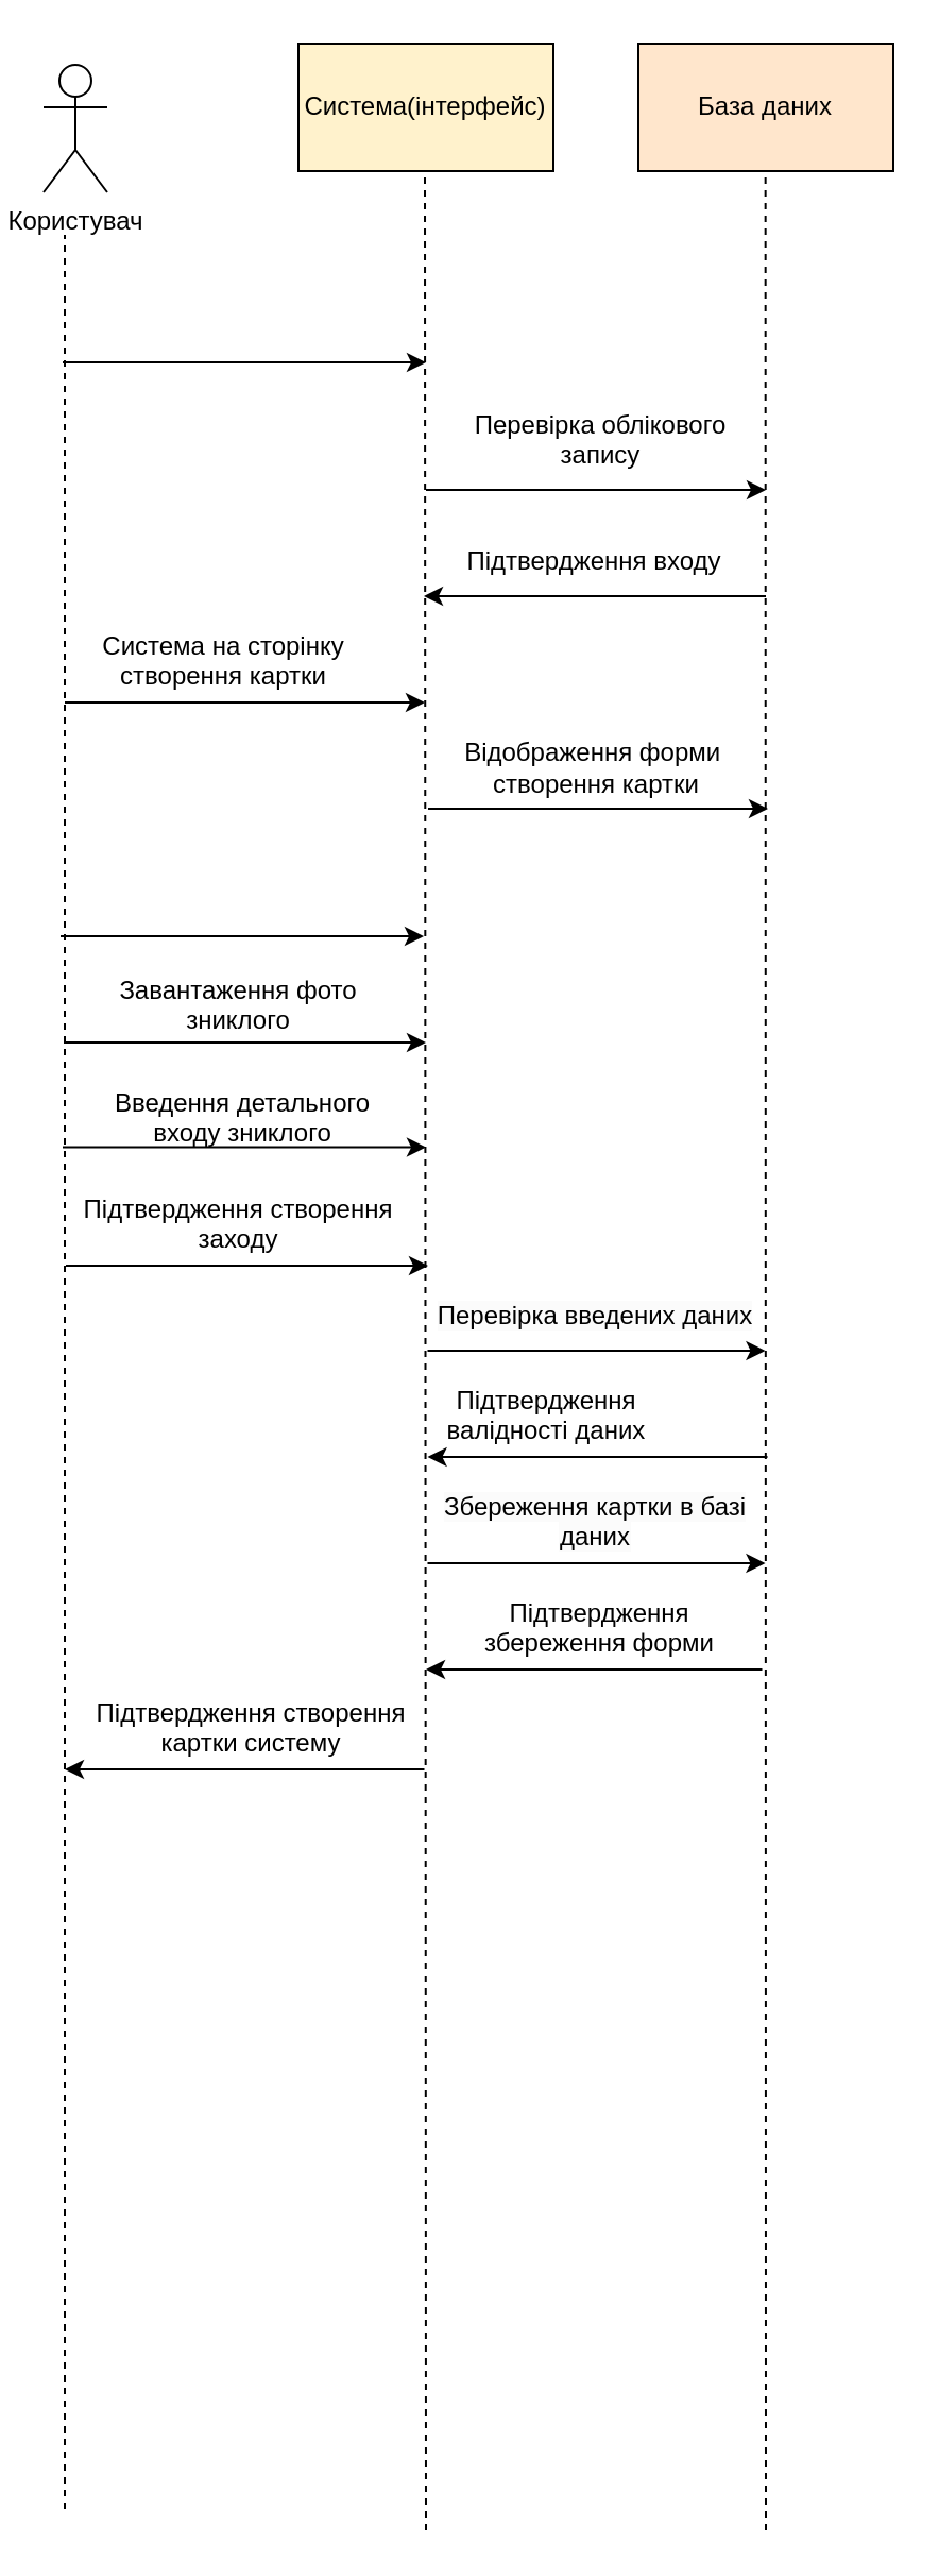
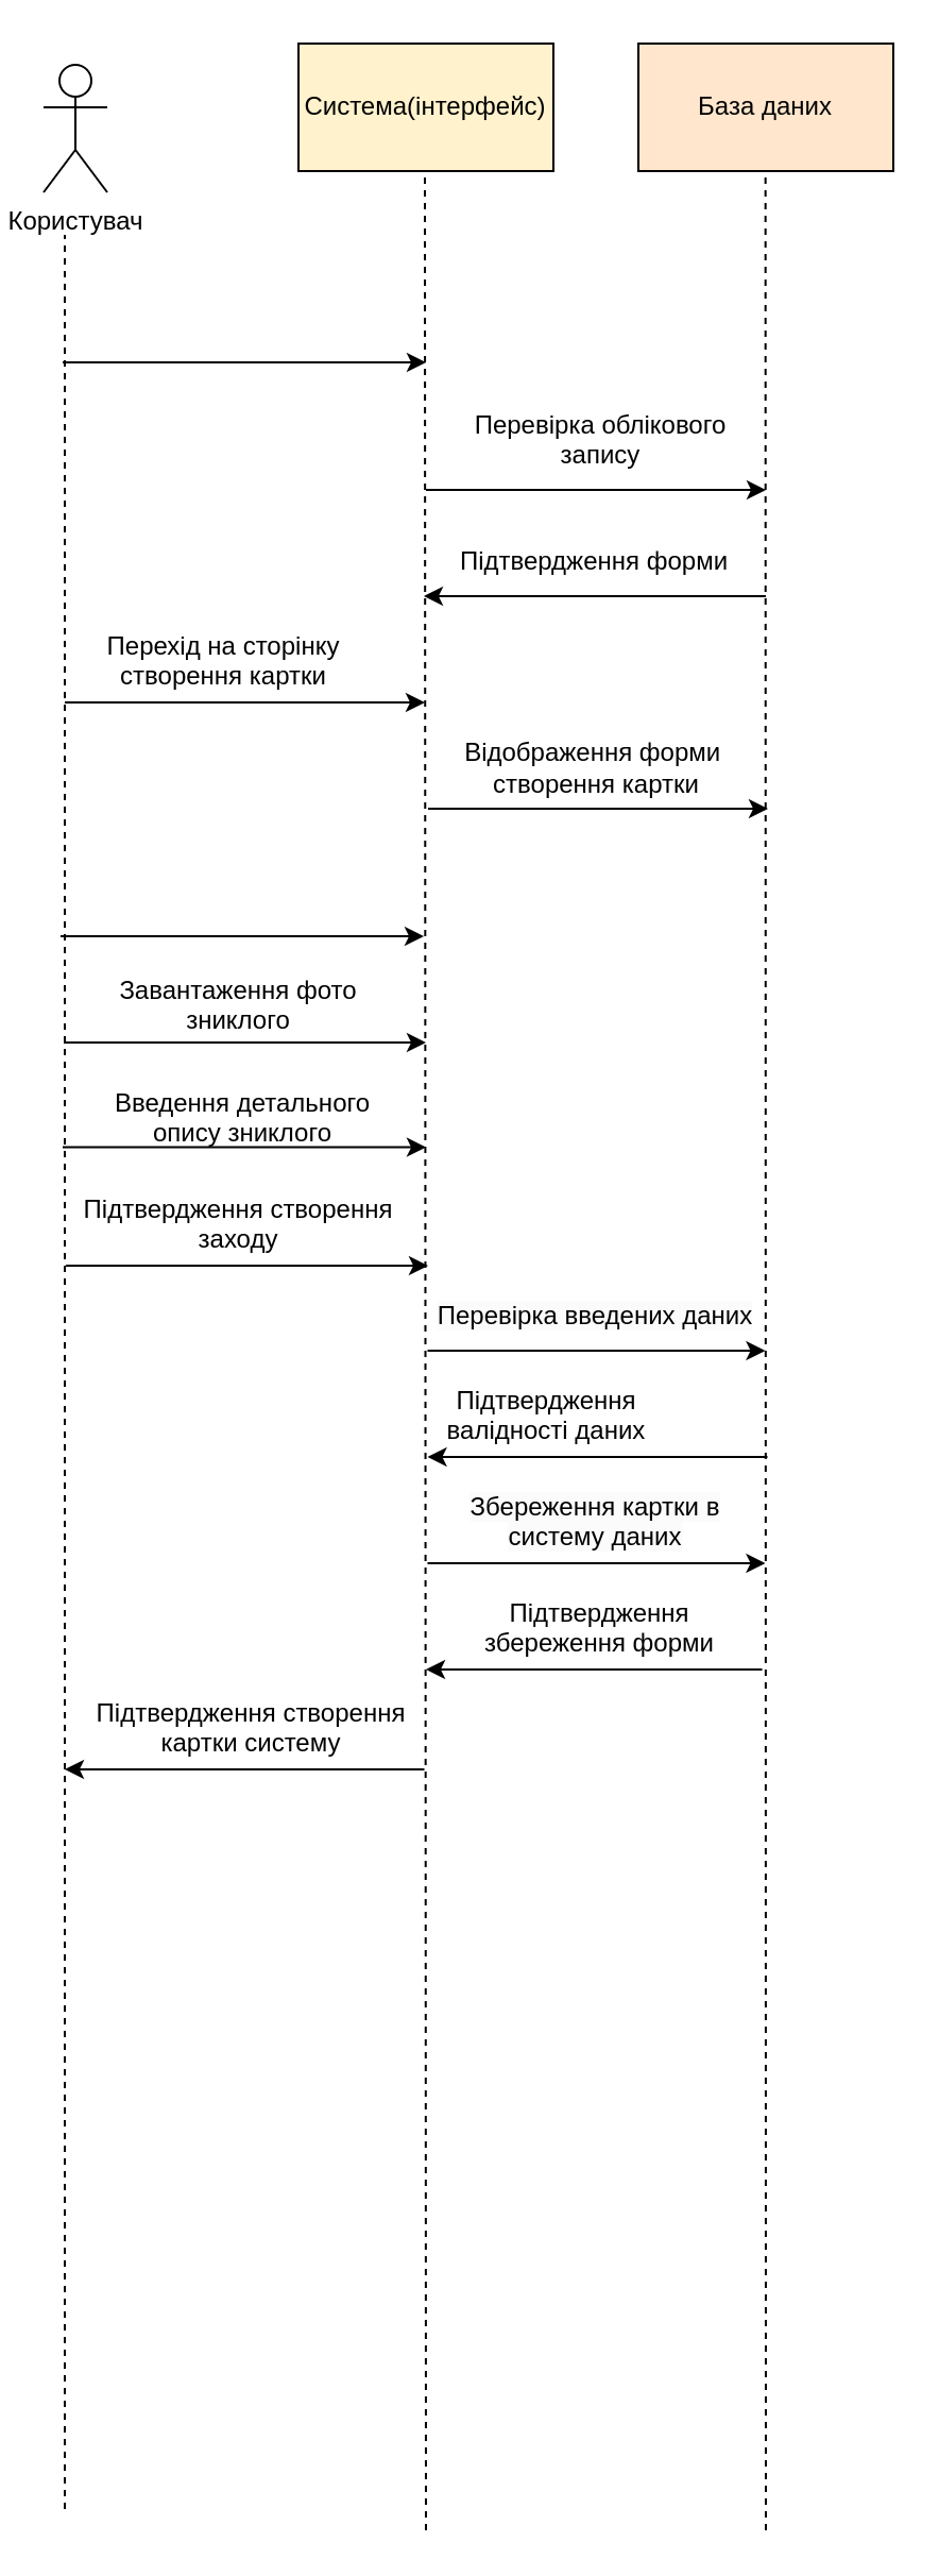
- <mxCell id="15" value="Підтвердження входу" style="text;whiteSpace=wrap;html=1;align=center;" parent="1" vertex="1"><mxGeometry x="203" y="250" width="153" height="30" as="geometry" /></mxCell>
+ <mxCell id="15" value="Підтвердження форми" style="text;whiteSpace=wrap;html=1;align=center;" parent="1" vertex="1"><mxGeometry x="203" y="250" width="153" height="30" as="geometry" /></mxCell>
- <mxCell id="16" value="Система на сторінку створення картки" style="text;whiteSpace=wrap;html=1;align=center;" parent="1" vertex="1"><mxGeometry x="34.5" y="290" width="140" height="40" as="geometry" /></mxCell>
+ <mxCell id="16" value="Перехід на сторінку створення картки" style="text;whiteSpace=wrap;html=1;align=center;" parent="1" vertex="1"><mxGeometry x="34.5" y="290" width="140" height="40" as="geometry" /></mxCell>
- <mxCell id="24" value="Введення детального входу зниклого" style="text;whiteSpace=wrap;html=1;align=center;" parent="1" vertex="1"><mxGeometry x="39" y="505" width="150" height="30" as="geometry" /></mxCell>
+ <mxCell id="24" value="Введення детального опису зниклого" style="text;whiteSpace=wrap;html=1;align=center;" parent="1" vertex="1"><mxGeometry x="39" y="505" width="150" height="30" as="geometry" /></mxCell>
- <mxCell id="27" value="&lt;span style=&quot;color: rgb(0, 0, 0); font-family: Helvetica; font-size: 12px; font-style: normal; font-variant-ligatures: normal; font-variant-caps: normal; font-weight: 400; letter-spacing: normal; orphans: 2; text-indent: 0px; text-transform: none; widows: 2; word-spacing: 0px; -webkit-text-stroke-width: 0px; white-space: normal; background-color: rgb(251, 251, 251); text-decoration-thickness: initial; text-decoration-style: initial; text-decoration-color: initial; float: none; display: inline !important;&quot;&gt;Збереження картки в базі даних&lt;/span&gt;" style="text;whiteSpace=wrap;html=1;align=center;" parent="1" vertex="1"><mxGeometry x="202.25" y="695" width="156" height="40" as="geometry" /></mxCell>
+ <mxCell id="27" value="&lt;span style=&quot;color: rgb(0, 0, 0); font-family: Helvetica; font-size: 12px; font-style: normal; font-variant-ligatures: normal; font-variant-caps: normal; font-weight: 400; letter-spacing: normal; orphans: 2; text-indent: 0px; text-transform: none; widows: 2; word-spacing: 0px; -webkit-text-stroke-width: 0px; white-space: normal; background-color: rgb(251, 251, 251); text-decoration-thickness: initial; text-decoration-style: initial; text-decoration-color: initial; float: none; display: inline !important;&quot;&gt;Збереження картки в систему даних&lt;/span&gt;" style="text;whiteSpace=wrap;html=1;align=center;" parent="1" vertex="1"><mxGeometry x="202.25" y="695" width="156" height="40" as="geometry" /></mxCell>
